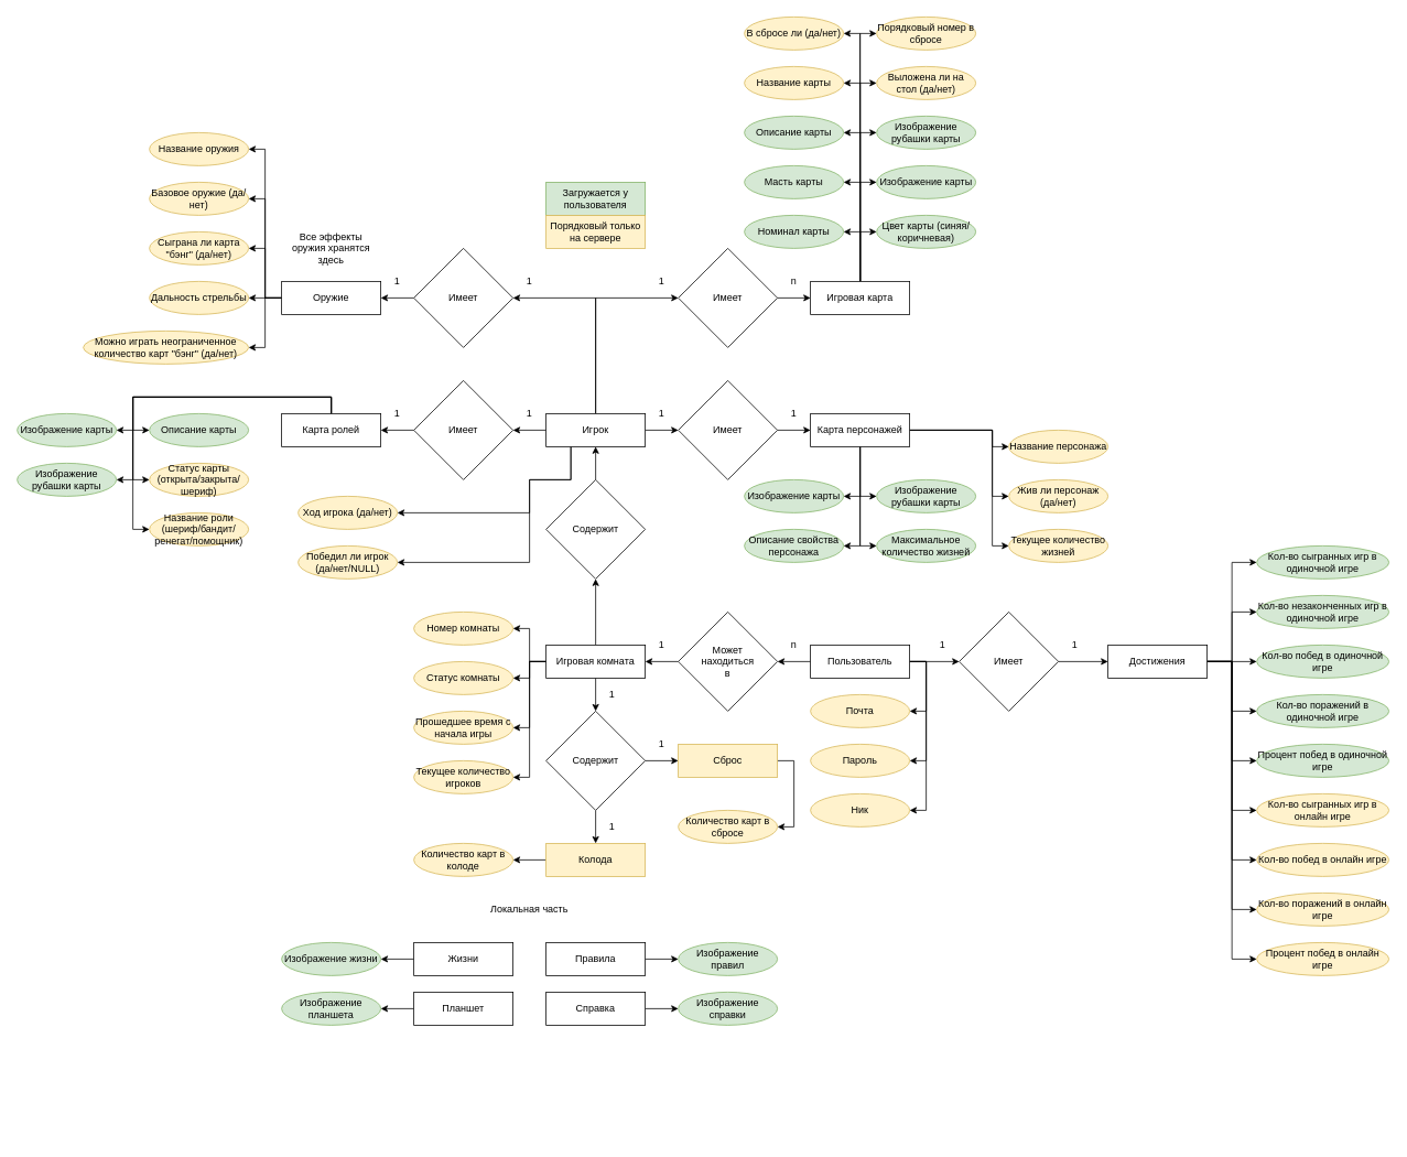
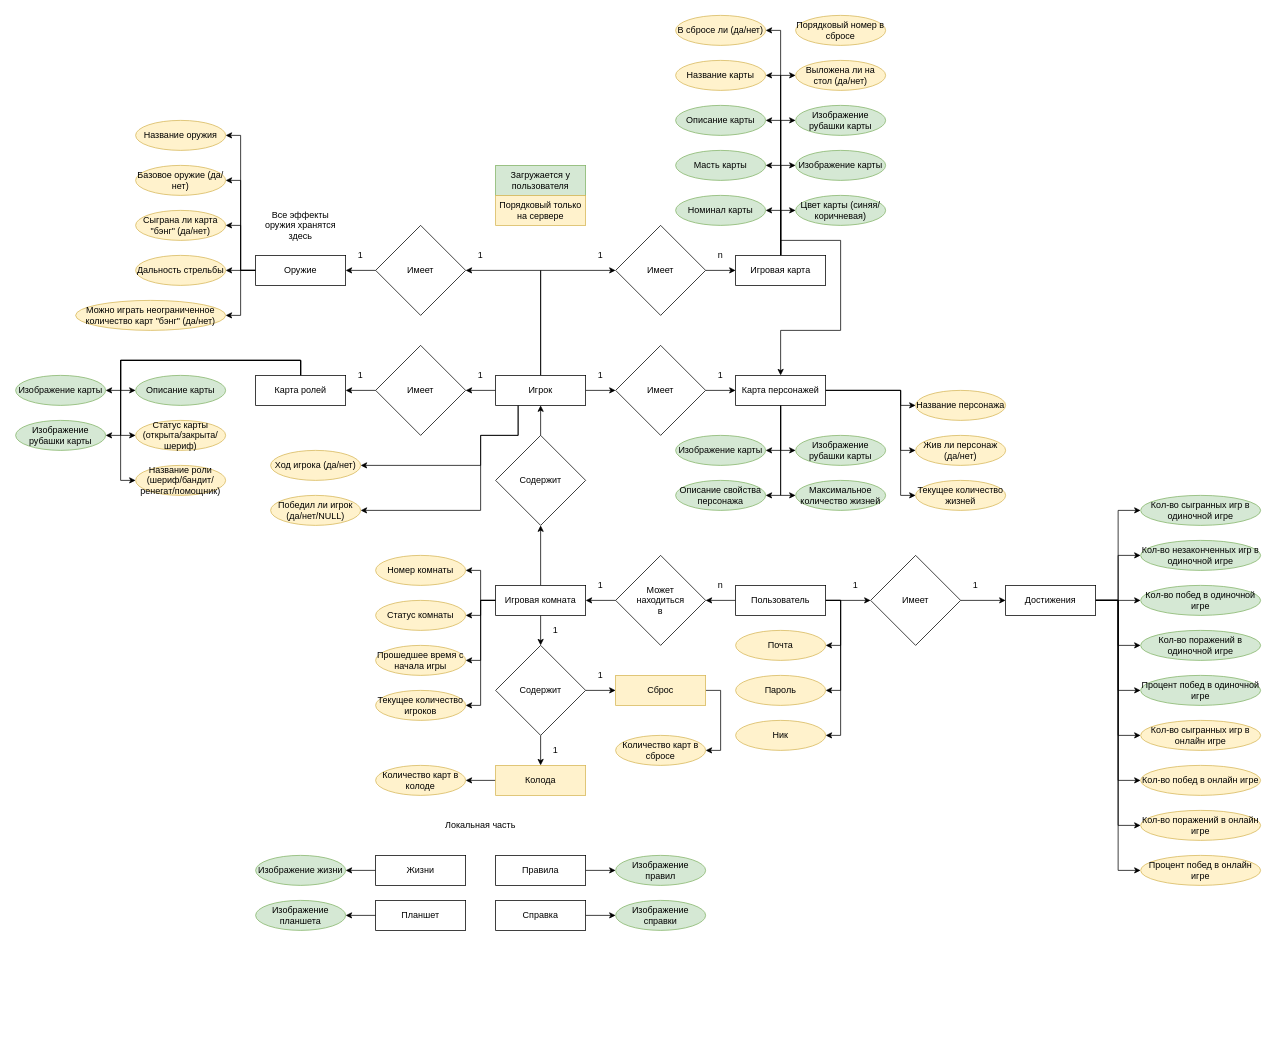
- <mxCell id="20" style="edgeStyle=orthogonalEdgeStyle;rounded=0;orthogonalLoop=1;jettySize=auto;html=1;exitX=0.5;exitY=0;exitDx=0;exitDy=0;entryX=0;entryY=0.5;entryDx=0;entryDy=0;" parent="1" source="21" target="139" edge="1"><mxGeometry relative="1" as="geometry" /></mxCell>
+ <mxCell id="20" style="edgeStyle=orthogonalEdgeStyle;rounded=0;orthogonalLoop=1;jettySize=auto;html=1;exitX=0.5;exitY=0;exitDx=0;exitDy=0;" parent="1" source="21" target="43" edge="1"><mxGeometry relative="1" as="geometry" /></mxCell>
